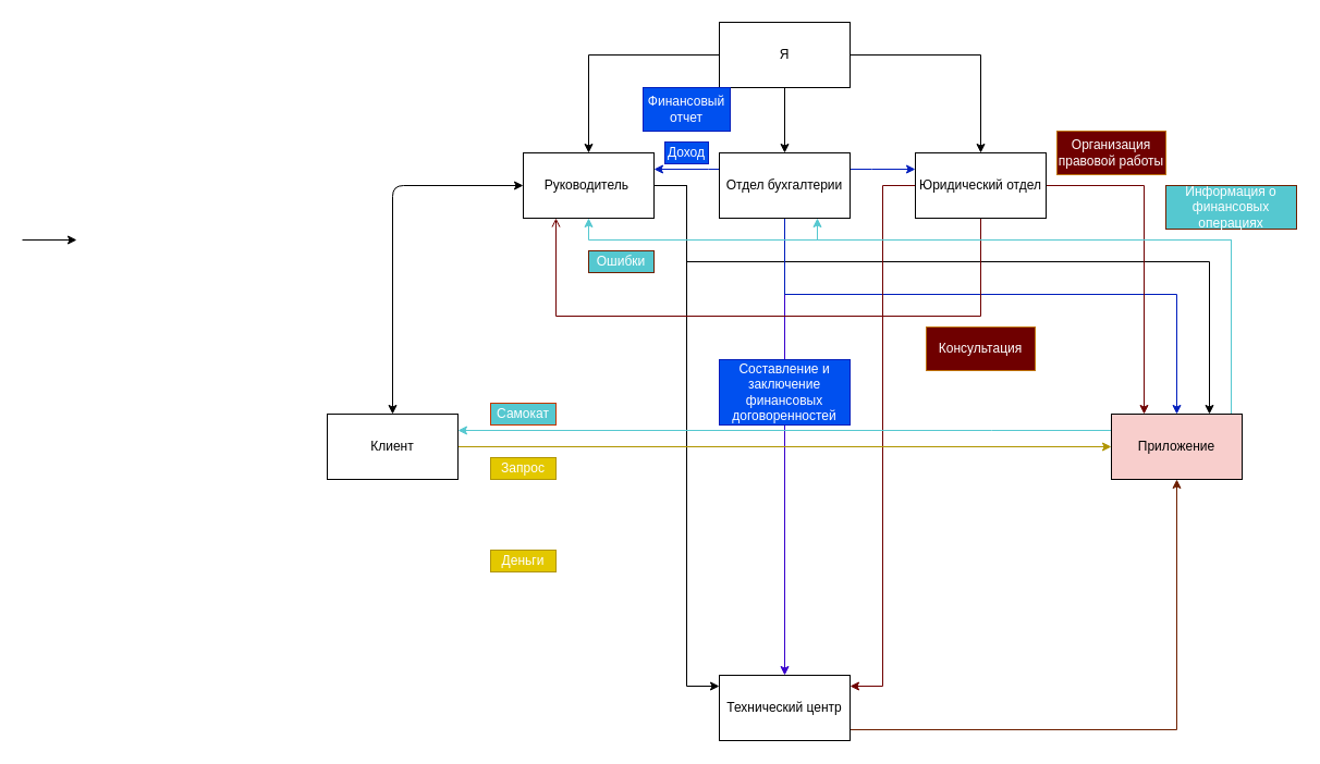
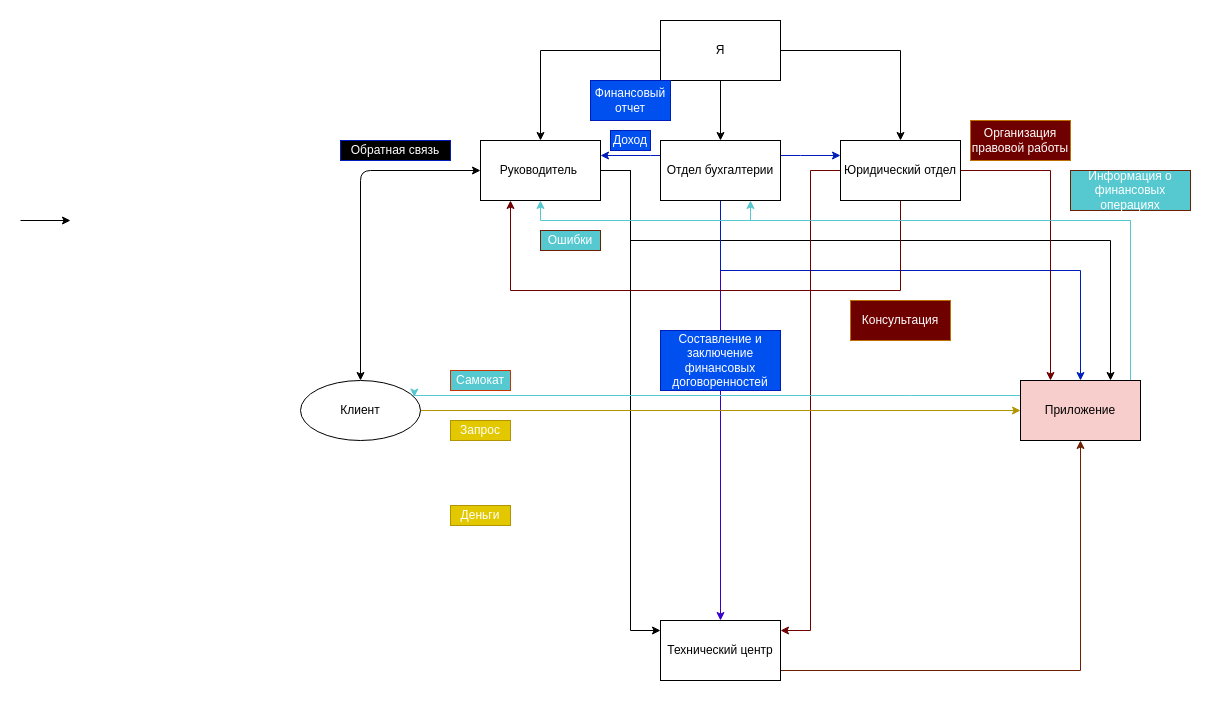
+ <mxCell id="35" value="Обратная связь" style="text;html=1;strokeColor=#001DBC;align=center;verticalAlign=middle;whiteSpace=wrap;rounded=0;fontColor=#ffffff;fillColor=#000000;" vertex="1" parent="1"><mxGeometry y="140" width="110" height="20" as="geometry" x="340" /></mxCell>
- <mxCell id="16" style="edgeStyle=orthogonalEdgeStyle;rounded=0;orthogonalLoop=1;jettySize=auto;html=1;strokeColor=#6F0000;entryX=0.25;entryY=1;entryDx=0;entryDy=0;endArrow=open;" edge="1" parent="1" source="17" target="8"><mxGeometry relative="1" as="geometry"><mxPoint x="530" y="270" as="targetPoint" /><Array as="points"><mxPoint x="900" y="290" /><mxPoint x="510" y="290" /></Array></mxGeometry></mxCell>
+ <mxCell id="16" style="edgeStyle=orthogonalEdgeStyle;rounded=0;orthogonalLoop=1;jettySize=auto;html=1;strokeColor=#6F0000;entryX=0.25;entryY=1;entryDx=0;entryDy=0;" edge="1" parent="1" source="17" target="8"><mxGeometry relative="1" as="geometry"><mxPoint x="530" y="270" as="targetPoint" /><Array as="points"><mxPoint x="900" y="290" /><mxPoint x="510" y="290" /></Array></mxGeometry></mxCell>
- <mxCell id="19" value="Клиент" style="rounded=0;whiteSpace=wrap;html=1;" parent="1" vertex="1"><mxGeometry x="300" y="380" width="120" height="60" as="geometry" /></mxCell>
+ <mxCell id="19" value="Клиент" style="ellipse;whiteSpace=wrap;html=1;" parent="1" vertex="1"><mxGeometry x="300" y="380" width="120" height="60" as="geometry" /></mxCell>
